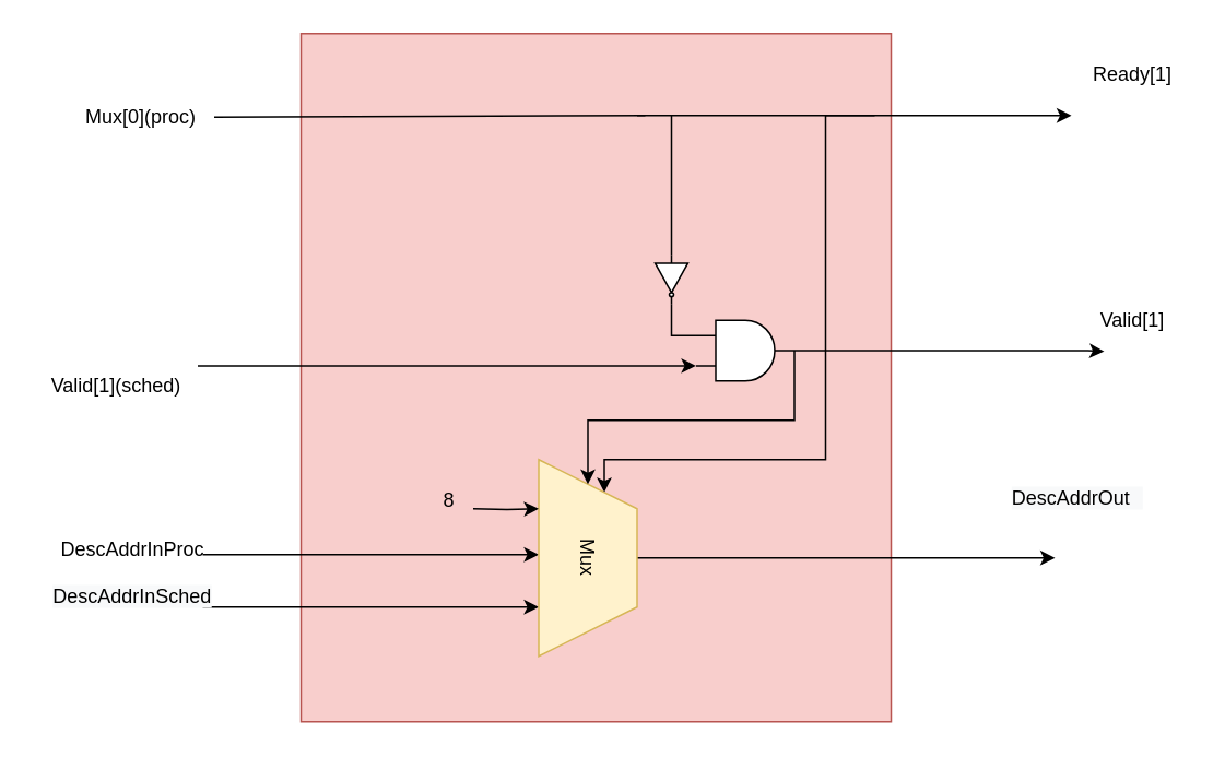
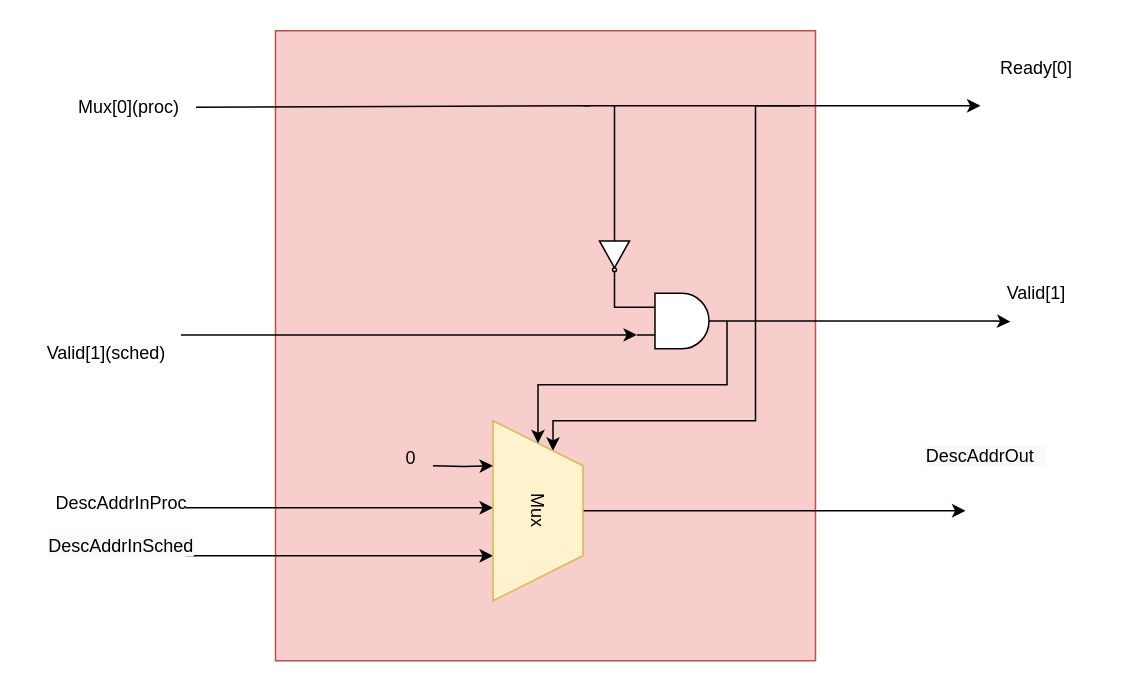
- <mxCell id="24" value="Ready[1]" style="text;html=1;align=center;verticalAlign=middle;resizable=0;points=[];autosize=1;strokeColor=none;fillColor=none;" parent="1" vertex="1"><mxGeometry x="655" y="30" width="70" height="30" as="geometry" /></mxCell>
+ <mxCell id="24" value="Ready[0]" style="text;html=1;align=center;verticalAlign=middle;resizable=0;points=[];autosize=1;strokeColor=none;fillColor=none;" parent="1" vertex="1"><mxGeometry x="655" y="30" width="70" height="30" as="geometry" /></mxCell>
- <mxCell id="23" value="8" style="text;html=1;align=center;verticalAlign=middle;resizable=0;points=[];autosize=1;strokeColor=none;fillColor=none;" parent="1" vertex="1"><mxGeometry x="258" y="290" width="30" height="30" as="geometry" /></mxCell>
+ <mxCell id="23" value="0" style="text;html=1;align=center;verticalAlign=middle;resizable=0;points=[];autosize=1;strokeColor=none;fillColor=none;" parent="1" vertex="1"><mxGeometry x="258" y="290" width="30" height="30" as="geometry" /></mxCell>
